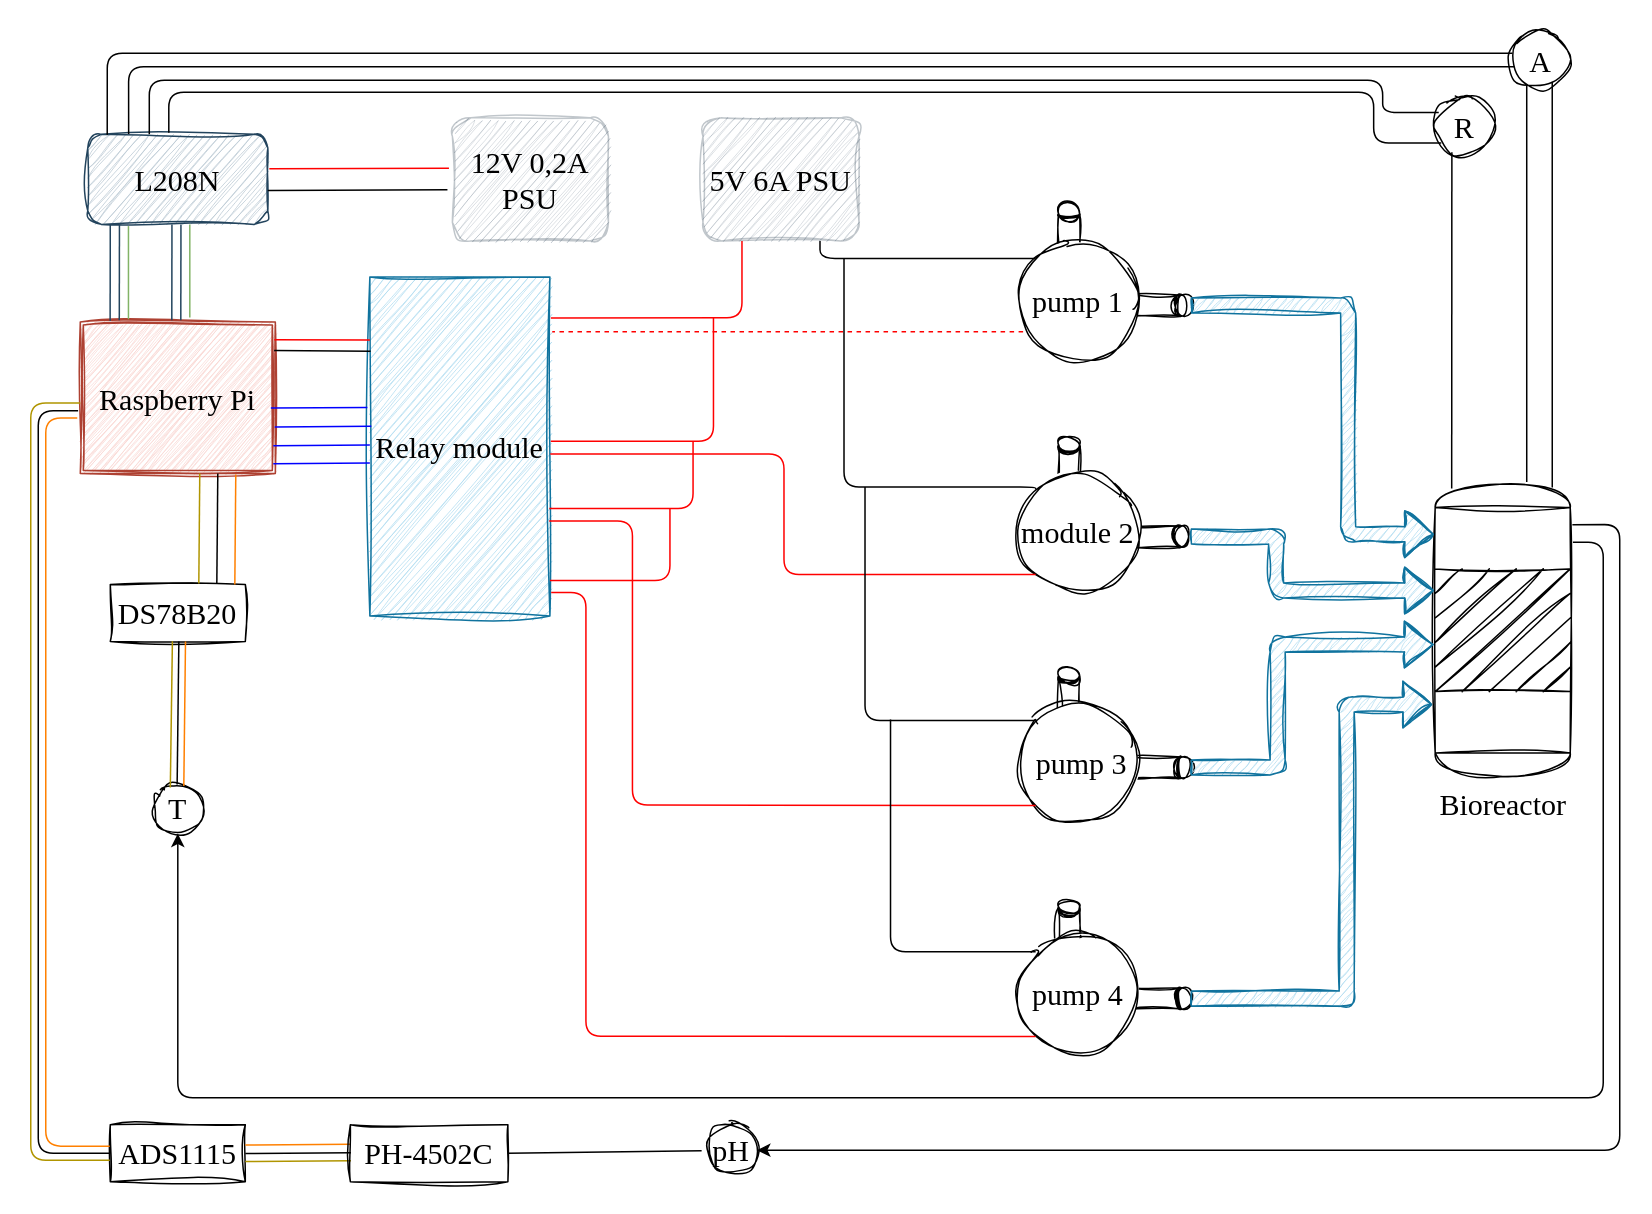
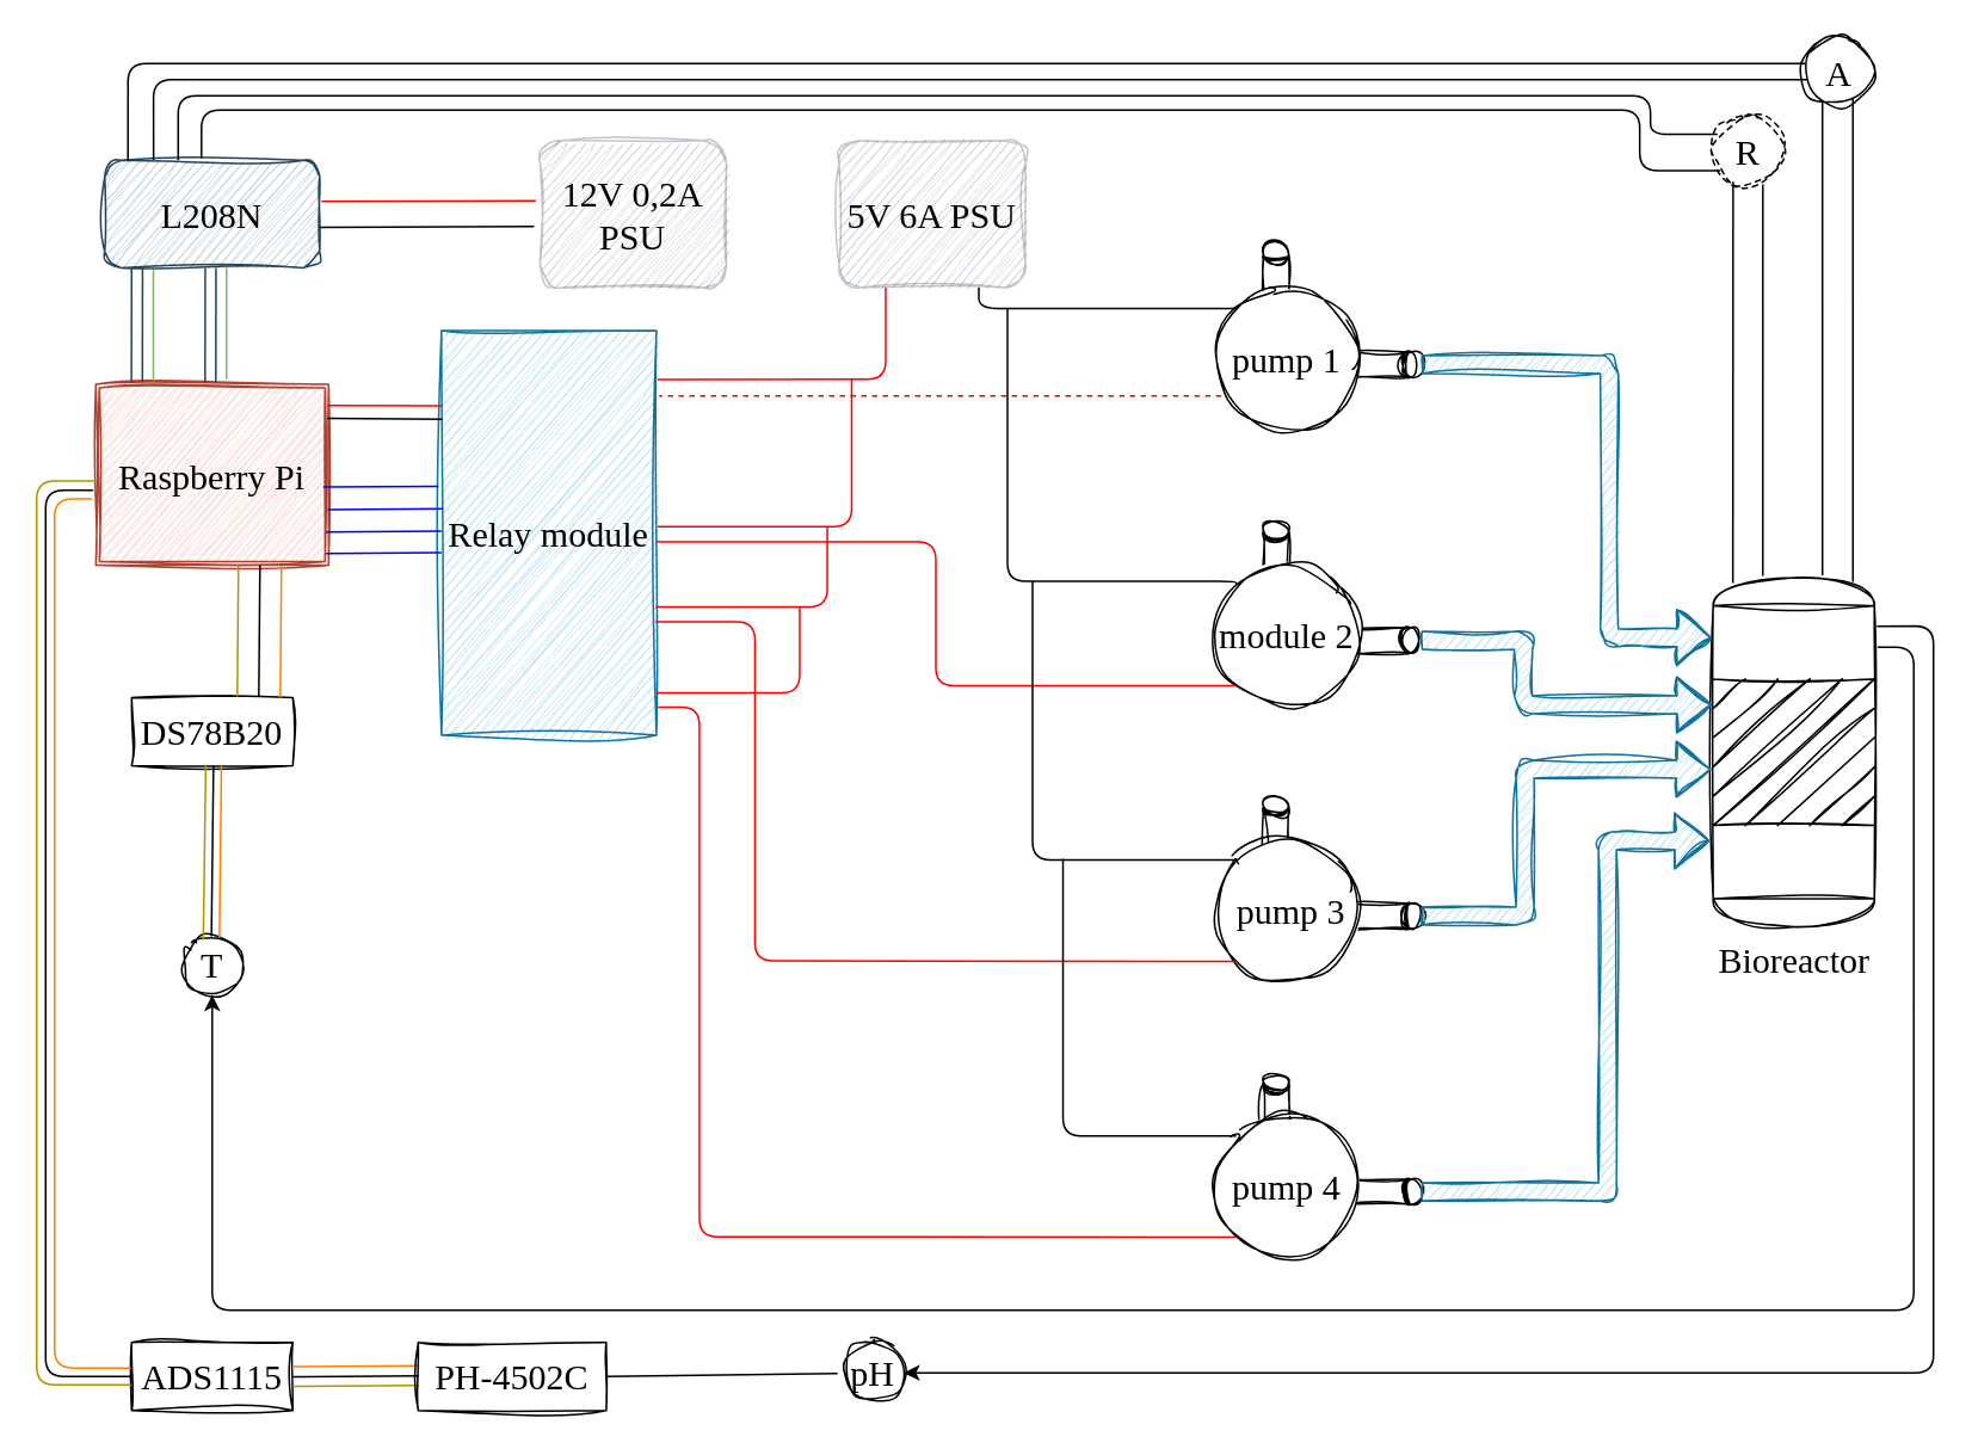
- <mxCell id="77" value="R" style="ellipse;whiteSpace=wrap;html=1;aspect=fixed;sketch=1;hachureGap=4;jiggle=2;curveFitting=1;fontFamily=Architects Daughter;fontSource=https%3A%2F%2Ffonts.googleapis.com%2Fcss%3Ffamily%3DArchitects%2BDaughter;fontSize=20;fillColor=none;strokeColor=#000000;fontColor=#000000;" vertex="1" parent="1"><mxGeometry x="956" y="64" width="39" height="39" as="geometry" /></mxCell>
+ <mxCell id="77" value="R" style="ellipse;whiteSpace=wrap;html=1;aspect=fixed;sketch=1;hachureGap=4;jiggle=2;curveFitting=1;fontFamily=Architects Daughter;fontSource=https%3A%2F%2Ffonts.googleapis.com%2Fcss%3Ffamily%3DArchitects%2BDaughter;fontSize=20;fillColor=none;strokeColor=#000000;fontColor=#000000;dashed=1;" vertex="1" parent="1"><mxGeometry x="956" y="64" width="39" height="39" as="geometry" /></mxCell>
+ <mxCell id="84" style="sketch=0;hachureGap=4;jiggle=2;curveFitting=1;html=1;exitX=0.711;exitY=0.985;exitDx=0;exitDy=0;entryX=0.308;entryY=-0.005;entryDx=0;entryDy=0;entryPerimeter=0;strokeColor=#000000;fontFamily=Architects Daughter;fontSource=https%3A%2F%2Ffonts.googleapis.com%2Fcss%3Ffamily%3DArchitects%2BDaughter;fontSize=16;fontColor=#000000;startArrow=none;startFill=0;endArrow=none;endFill=0;exitPerimeter=0;" edge="1" parent="1" source="77" target="21"><mxGeometry relative="1" as="geometry"><mxPoint x="971.711" y="107.289" as="sourcePoint" /><mxPoint x="970.86" y="332.975" as="targetPoint" /></mxGeometry></mxCell>
